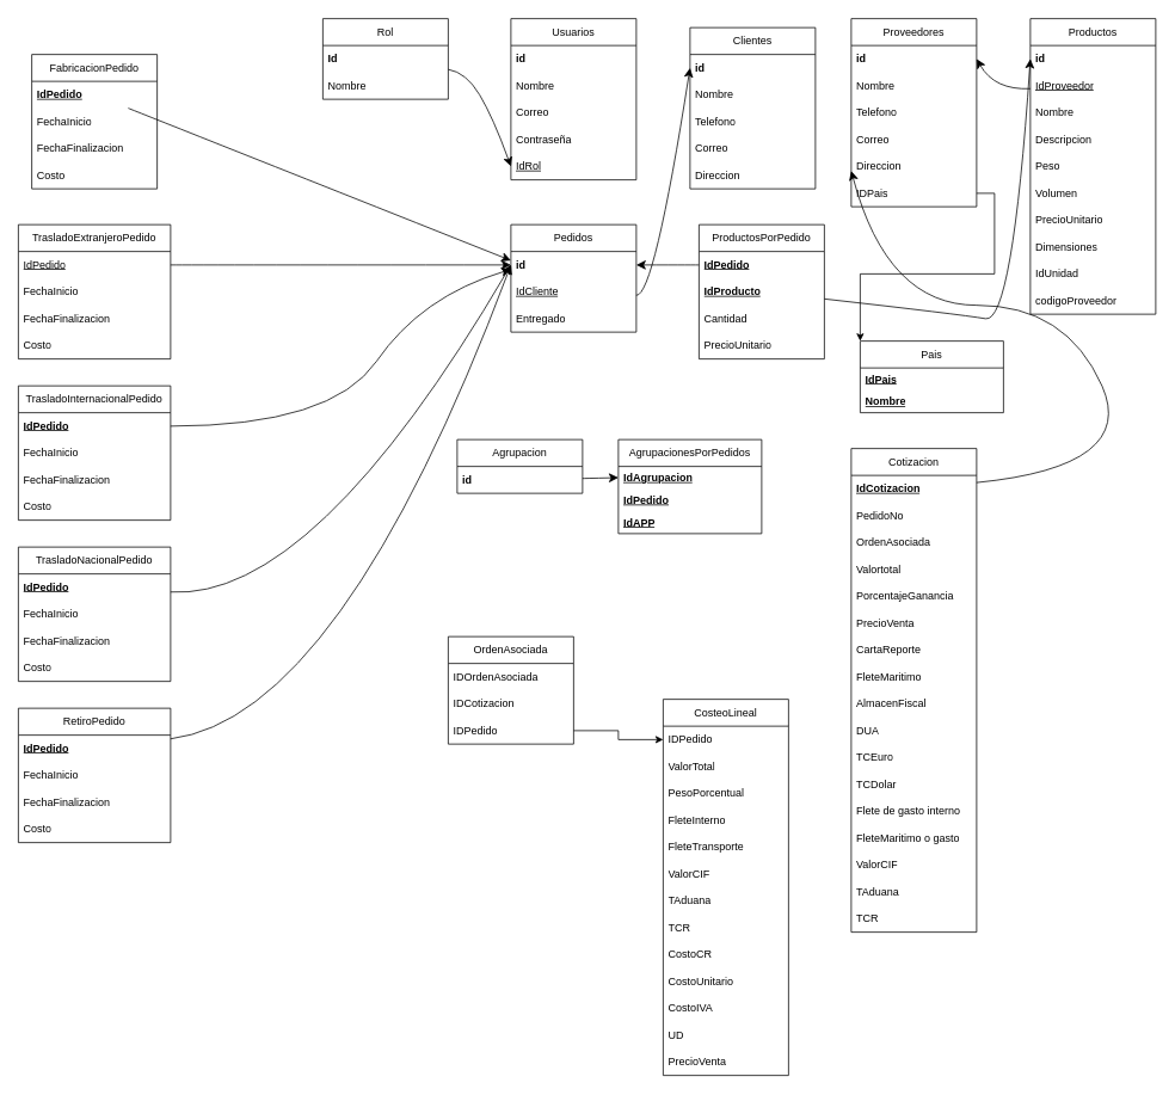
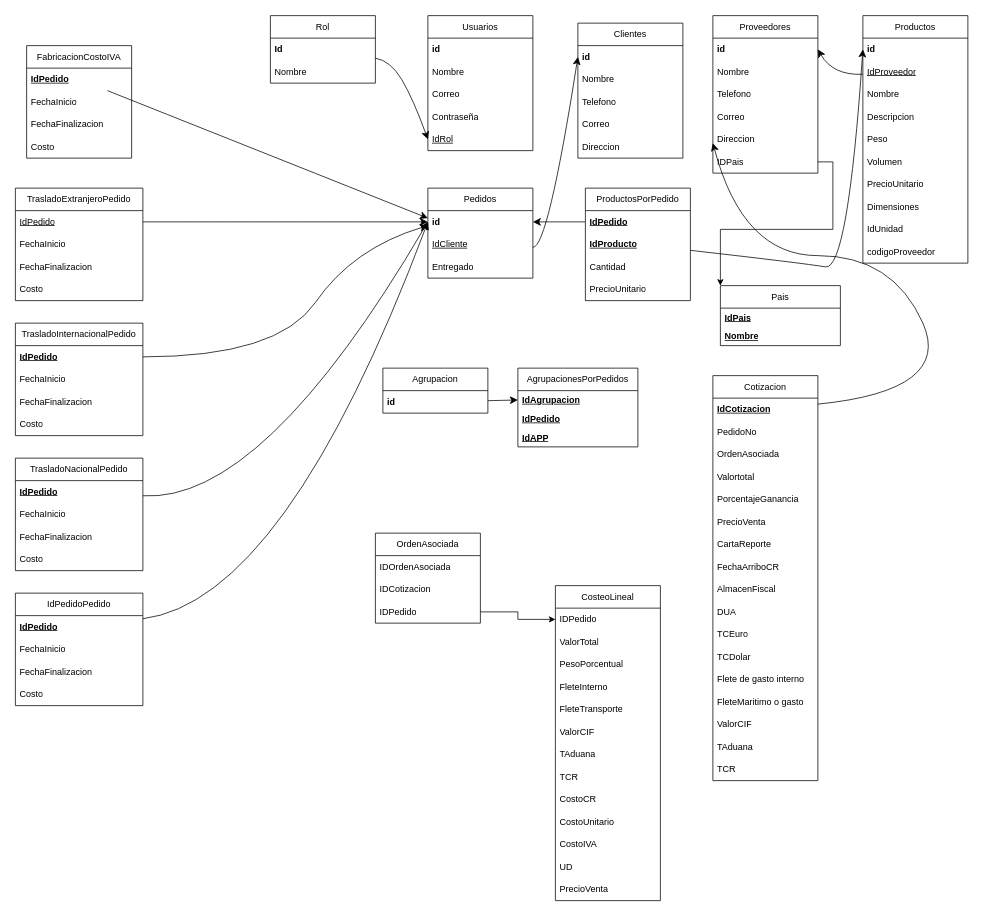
- <mxCell id="49" value="Fabricacion&lt;span style=&quot;background-color: transparent; color: light-dark(rgb(0, 0, 0), rgb(255, 255, 255));&quot;&gt;Pedido&lt;/span&gt;" style="swimlane;fontStyle=0;childLayout=stackLayout;horizontal=1;startSize=30;horizontalStack=0;resizeParent=1;resizeParentMax=0;resizeLast=0;collapsible=1;marginBottom=0;whiteSpace=wrap;html=1;" parent="1" vertex="1"><mxGeometry x="35" y="60" width="140" height="150" as="geometry" /></mxCell>
+ <mxCell id="49" value="Fabricacion&lt;span style=&quot;background-color: transparent; color: light-dark(rgb(0, 0, 0), rgb(255, 255, 255));&quot;&gt;CostoIVA&lt;/span&gt;" style="swimlane;fontStyle=0;childLayout=stackLayout;horizontal=1;startSize=30;horizontalStack=0;resizeParent=1;resizeParentMax=0;resizeLast=0;collapsible=1;marginBottom=0;whiteSpace=wrap;html=1;" parent="1" vertex="1"><mxGeometry x="35" y="60" width="140" height="150" as="geometry" /></mxCell>
- <mxCell id="89" value="FleteMaritimo" style="text;strokeColor=none;fillColor=none;align=left;verticalAlign=middle;spacingLeft=4;spacingRight=4;overflow=hidden;points=[[0,0.5],[1,0.5]];portConstraint=eastwest;rotatable=0;whiteSpace=wrap;html=1;" vertex="1" parent="80"><mxGeometry y="240" width="140" height="30" as="geometry" /></mxCell>
+ <mxCell id="89" value="FechaArriboCR" style="text;strokeColor=none;fillColor=none;align=left;verticalAlign=middle;spacingLeft=4;spacingRight=4;overflow=hidden;points=[[0,0.5],[1,0.5]];portConstraint=eastwest;rotatable=0;whiteSpace=wrap;html=1;" vertex="1" parent="80"><mxGeometry y="240" width="140" height="30" as="geometry" /></mxCell>
- <mxCell id="99" value="Retiro&lt;span style=&quot;background-color: transparent; color: light-dark(rgb(0, 0, 0), rgb(255, 255, 255));&quot;&gt;Pedido&lt;/span&gt;" style="swimlane;fontStyle=0;childLayout=stackLayout;horizontal=1;startSize=30;horizontalStack=0;resizeParent=1;resizeParentMax=0;resizeLast=0;collapsible=1;marginBottom=0;whiteSpace=wrap;html=1;" parent="1" vertex="1"><mxGeometry x="20" y="790" width="170" height="150" as="geometry" /></mxCell>
+ <mxCell id="99" value="IdPedido&lt;span style=&quot;background-color: transparent; color: light-dark(rgb(0, 0, 0), rgb(255, 255, 255));&quot;&gt;Pedido&lt;/span&gt;" style="swimlane;fontStyle=0;childLayout=stackLayout;horizontal=1;startSize=30;horizontalStack=0;resizeParent=1;resizeParentMax=0;resizeLast=0;collapsible=1;marginBottom=0;whiteSpace=wrap;html=1;" parent="1" vertex="1"><mxGeometry x="20" y="790" width="170" height="150" as="geometry" /></mxCell>
